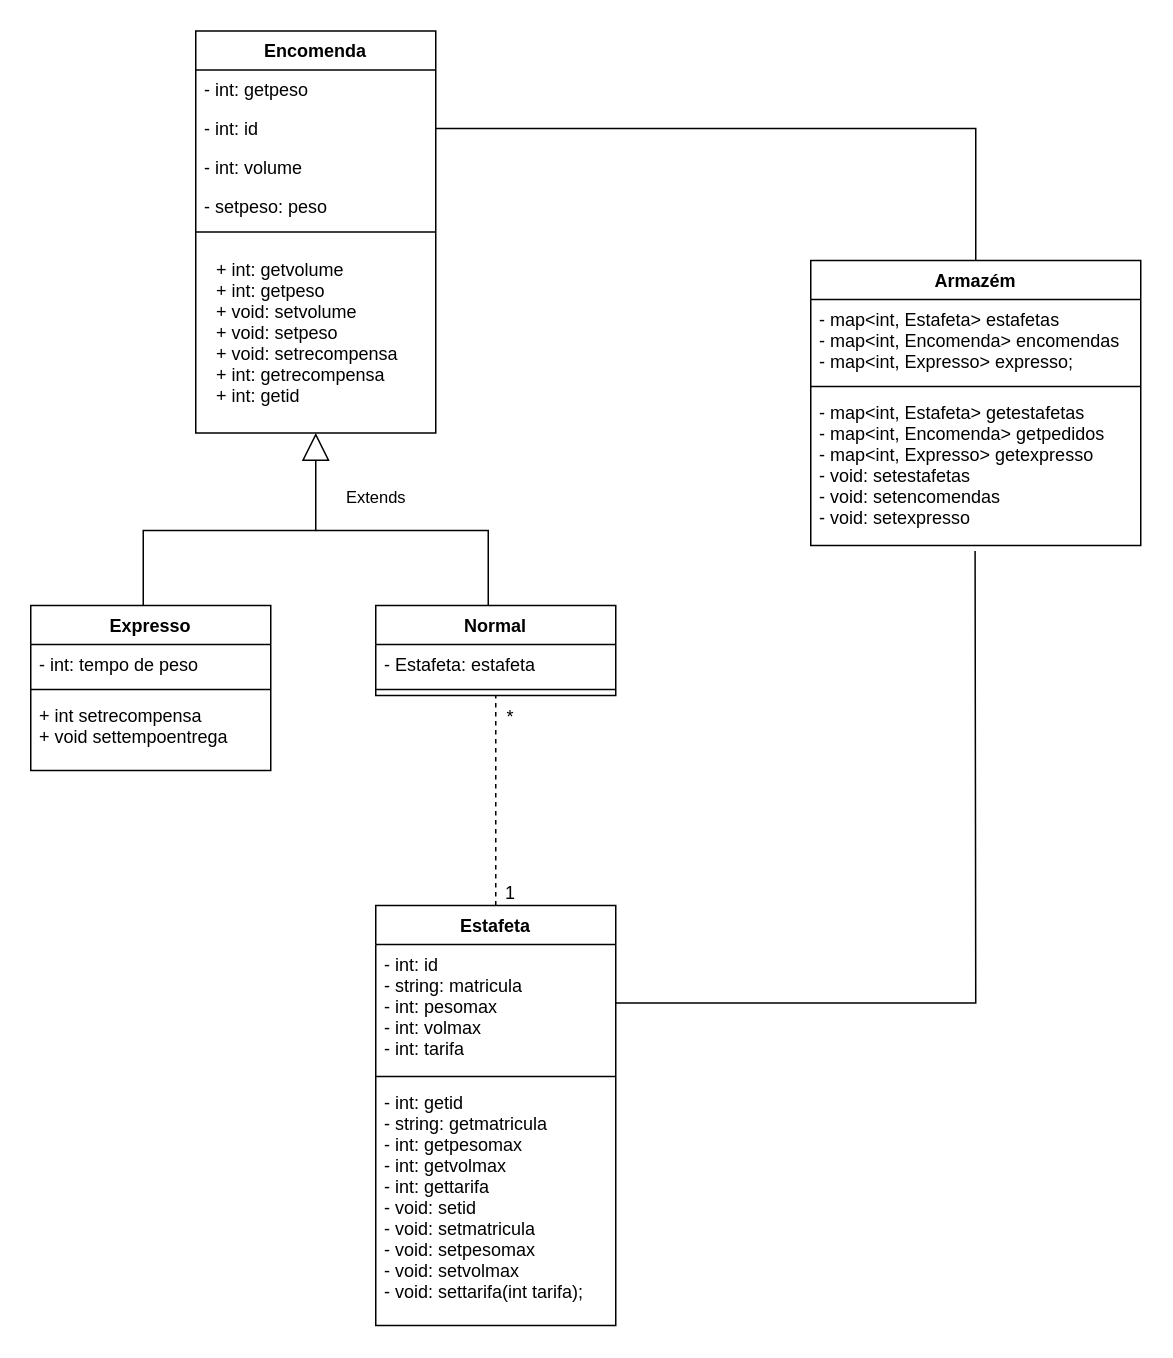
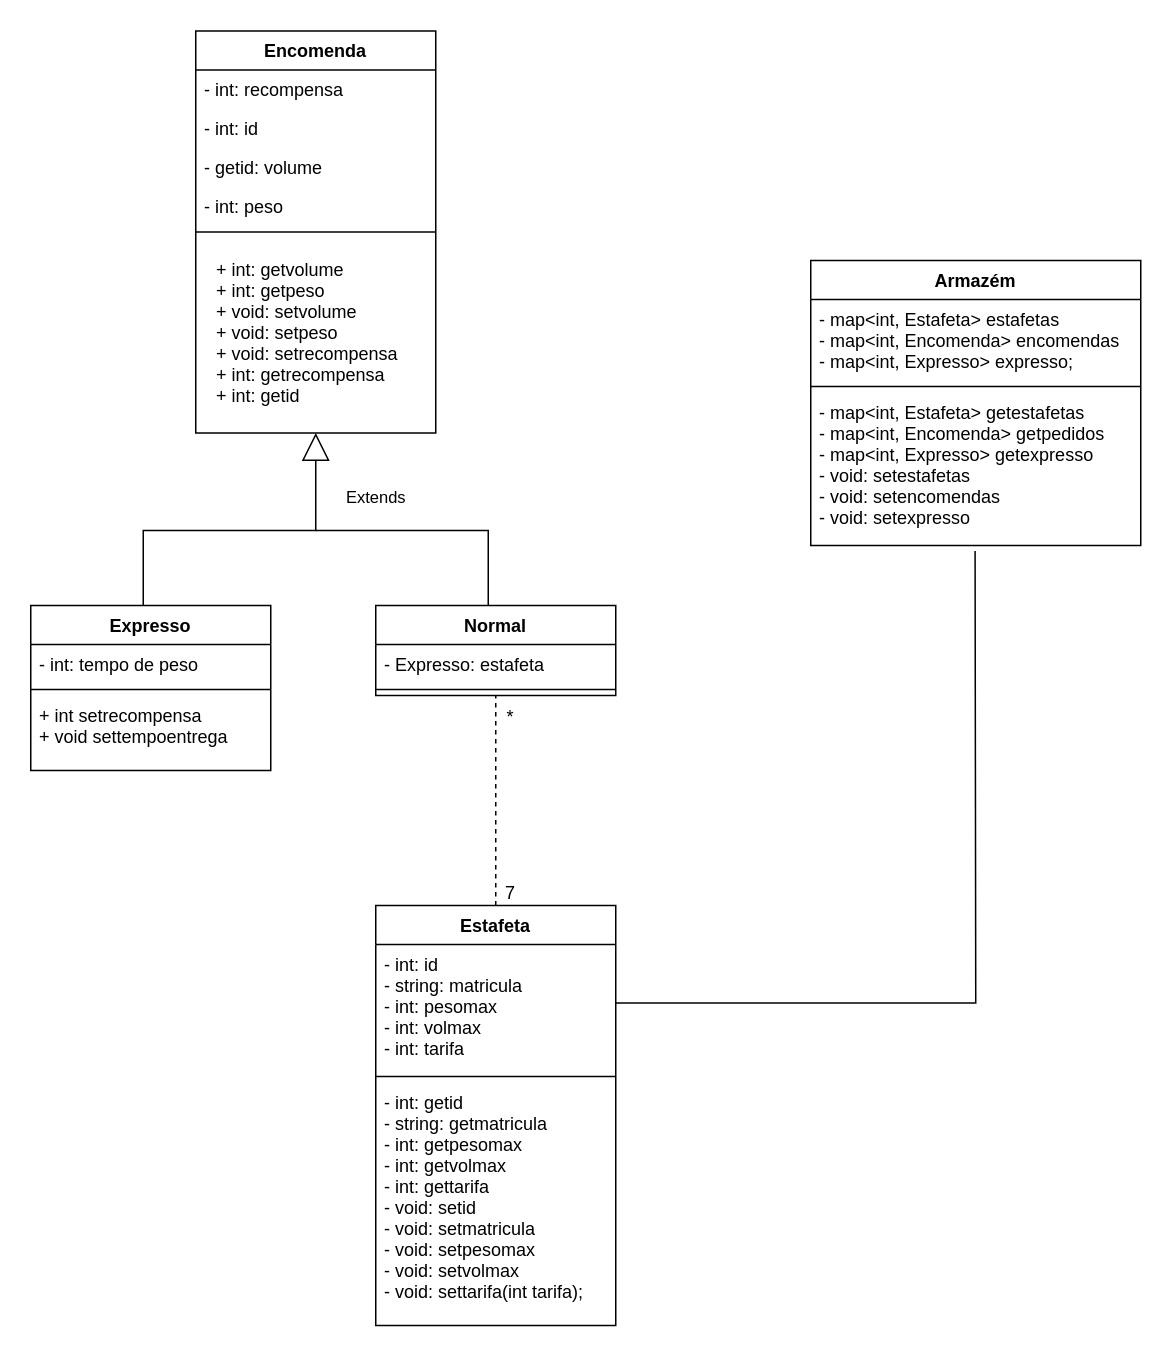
- <mxCell id="5" value="- int: getpeso" style="text;strokeColor=none;fillColor=none;align=left;verticalAlign=top;spacingLeft=4;spacingRight=4;overflow=hidden;rotatable=0;points=[[0,0.5],[1,0.5]];portConstraint=eastwest;" vertex="1" parent="4"><mxGeometry y="26" width="160" height="26" as="geometry" /></mxCell>
+ <mxCell id="5" value="- int: recompensa" style="text;strokeColor=none;fillColor=none;align=left;verticalAlign=top;spacingLeft=4;spacingRight=4;overflow=hidden;rotatable=0;points=[[0,0.5],[1,0.5]];portConstraint=eastwest;" vertex="1" parent="4"><mxGeometry y="26" width="160" height="26" as="geometry" /></mxCell>
- <mxCell id="30" style="edgeStyle=orthogonalEdgeStyle;rounded=0;orthogonalLoop=1;jettySize=auto;html=1;exitX=1;exitY=0.5;exitDx=0;exitDy=0;entryX=0.5;entryY=0;entryDx=0;entryDy=0;endArrow=none;endFill=0;" edge="1" parent="1" source="6" target="25"><mxGeometry relative="1" as="geometry"><mxPoint x="670" y="103" as="targetPoint" /></mxGeometry></mxCell>
- <mxCell id="7" value="- int: volume&#10;" style="text;strokeColor=none;fillColor=none;align=left;verticalAlign=top;spacingLeft=4;spacingRight=4;overflow=hidden;rotatable=0;points=[[0,0.5],[1,0.5]];portConstraint=eastwest;" vertex="1" parent="4"><mxGeometry y="78" width="160" height="26" as="geometry" /></mxCell>
+ <mxCell id="7" value="- getid: volume&#10;" style="text;strokeColor=none;fillColor=none;align=left;verticalAlign=top;spacingLeft=4;spacingRight=4;overflow=hidden;rotatable=0;points=[[0,0.5],[1,0.5]];portConstraint=eastwest;" vertex="1" parent="4"><mxGeometry y="78" width="160" height="26" as="geometry" /></mxCell>
- <mxCell id="8" value="- setpeso: peso&#10;" style="text;strokeColor=none;fillColor=none;align=left;verticalAlign=top;spacingLeft=4;spacingRight=4;overflow=hidden;rotatable=0;points=[[0,0.5],[1,0.5]];portConstraint=eastwest;" vertex="1" parent="4"><mxGeometry y="104" width="160" height="26" as="geometry" /></mxCell>
+ <mxCell id="8" value="- int: peso&#10;" style="text;strokeColor=none;fillColor=none;align=left;verticalAlign=top;spacingLeft=4;spacingRight=4;overflow=hidden;rotatable=0;points=[[0,0.5],[1,0.5]];portConstraint=eastwest;" vertex="1" parent="4"><mxGeometry y="104" width="160" height="26" as="geometry" /></mxCell>
- <mxCell id="16" value="- Estafeta: estafeta" style="text;strokeColor=none;fillColor=none;align=left;verticalAlign=top;spacingLeft=4;spacingRight=4;overflow=hidden;rotatable=0;points=[[0,0.5],[1,0.5]];portConstraint=eastwest;" parent="15" vertex="1"><mxGeometry y="26" width="160" height="26" as="geometry" /></mxCell>
+ <mxCell id="16" value="- Expresso: estafeta" style="text;strokeColor=none;fillColor=none;align=left;verticalAlign=top;spacingLeft=4;spacingRight=4;overflow=hidden;rotatable=0;points=[[0,0.5],[1,0.5]];portConstraint=eastwest;" parent="15" vertex="1"><mxGeometry y="26" width="160" height="26" as="geometry" /></mxCell>
- <mxCell id="24" value="1" style="text;html=1;strokeColor=none;fillColor=none;align=center;verticalAlign=middle;whiteSpace=wrap;rounded=0;" parent="1" vertex="1"><mxGeometry x="330" y="590" width="20" height="10" as="geometry" /></mxCell>
+ <mxCell id="24" value="7" style="text;html=1;strokeColor=none;fillColor=none;align=center;verticalAlign=middle;whiteSpace=wrap;rounded=0;" parent="1" vertex="1"><mxGeometry x="330" y="590" width="20" height="10" as="geometry" /></mxCell>
